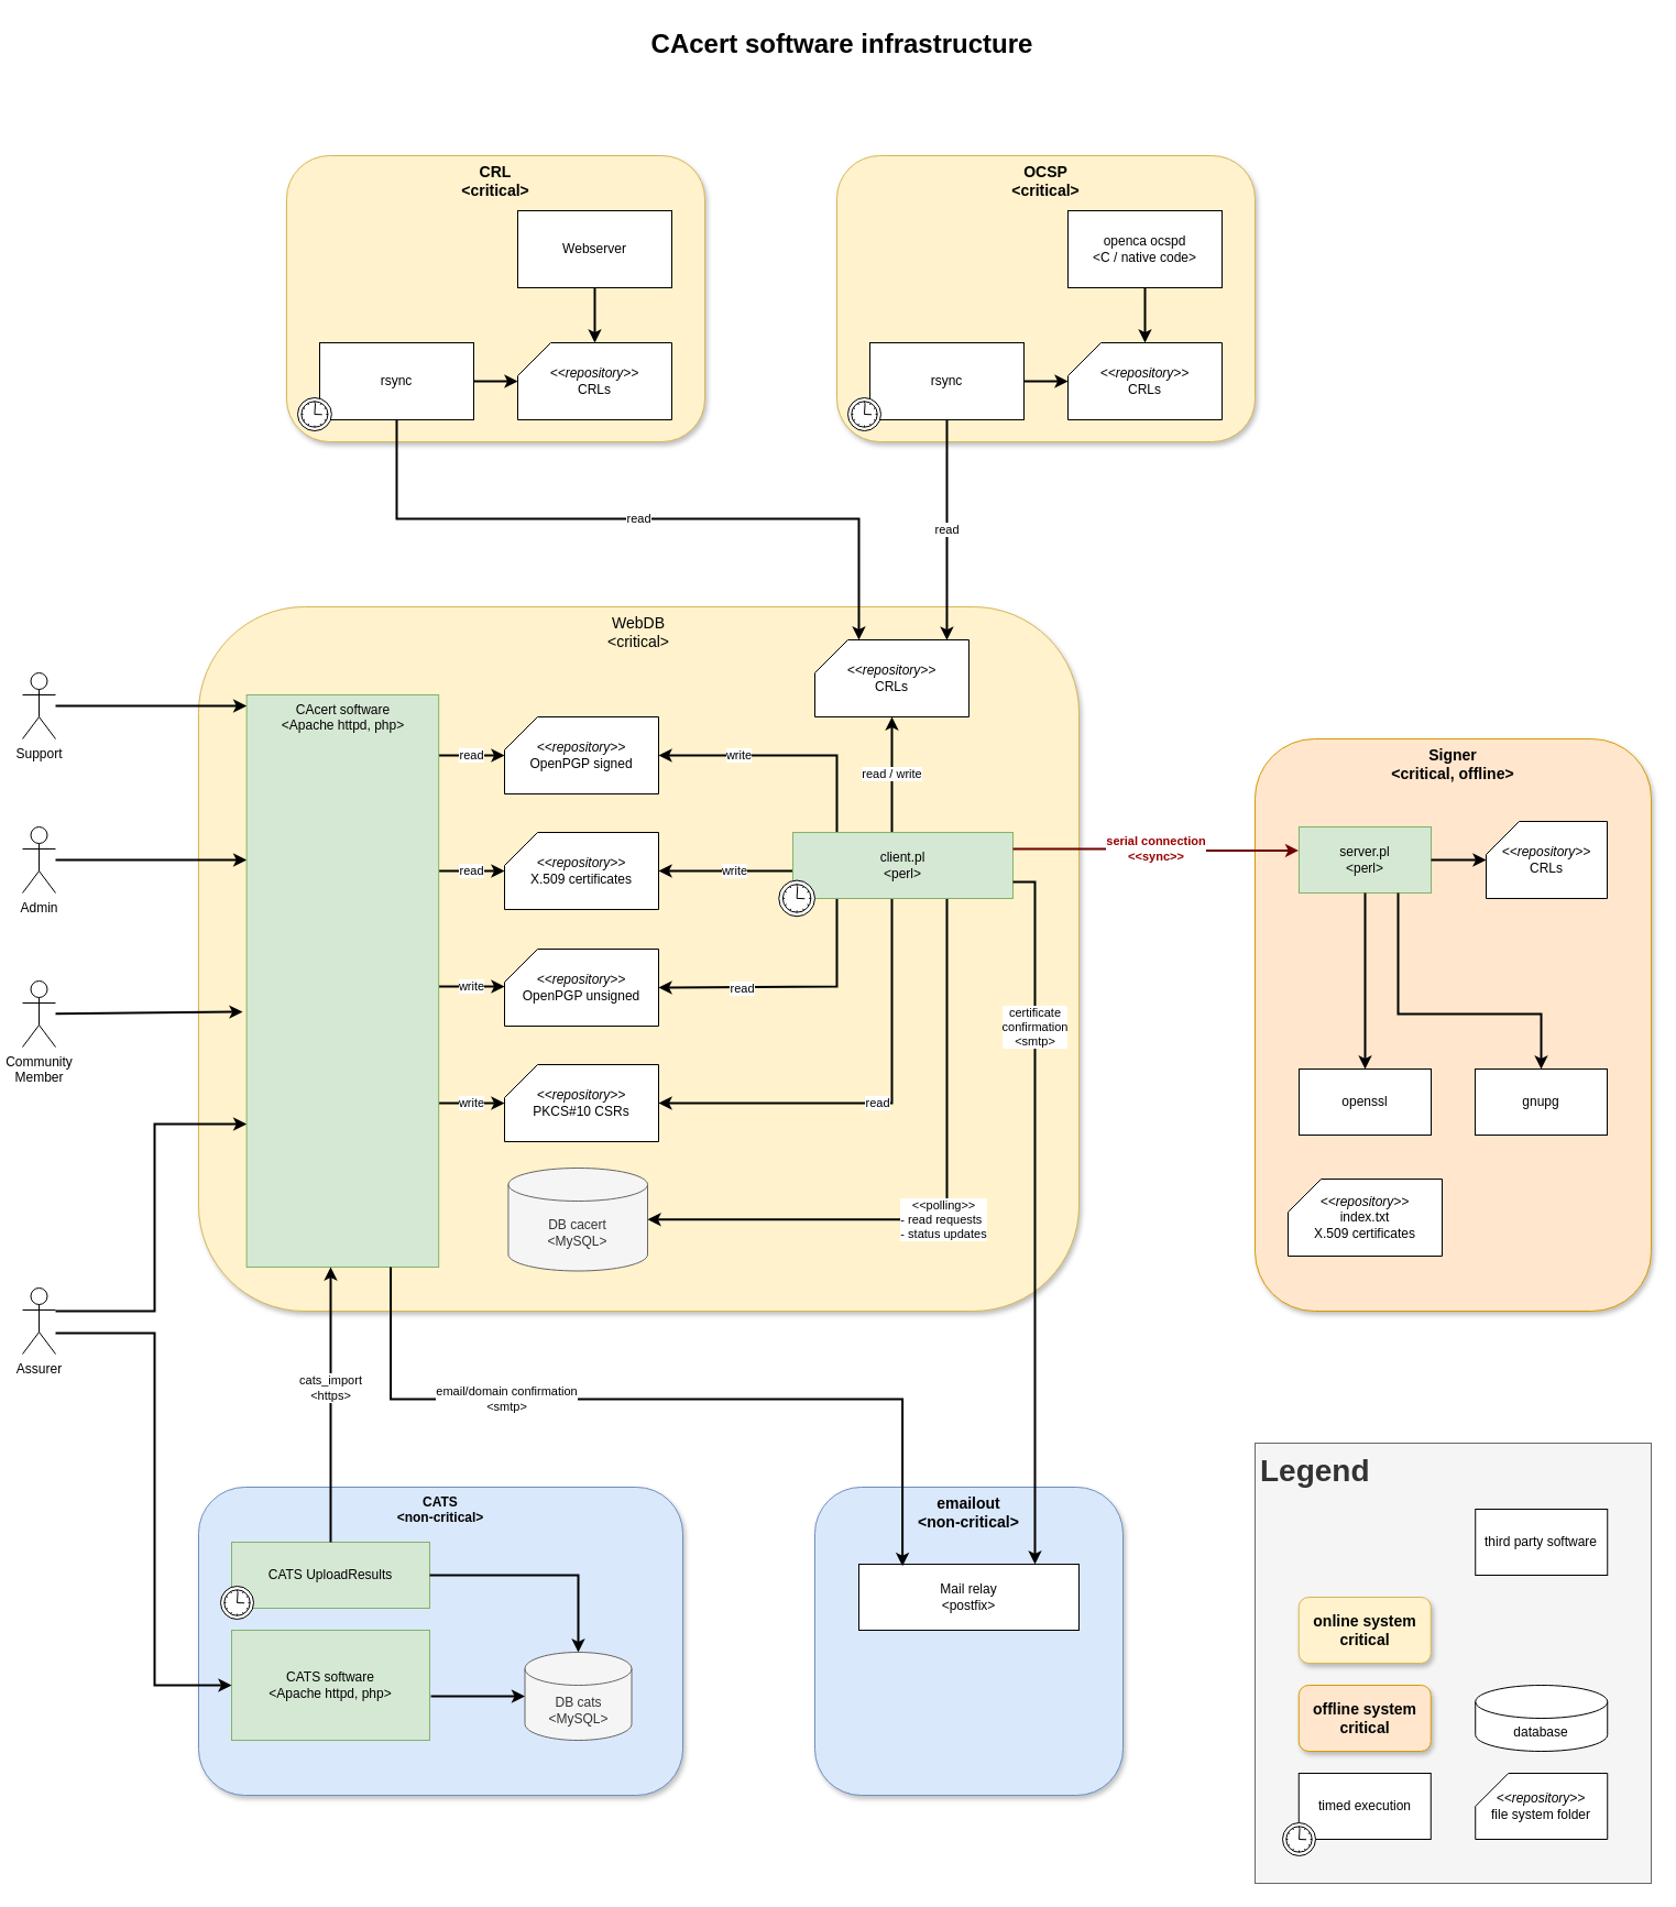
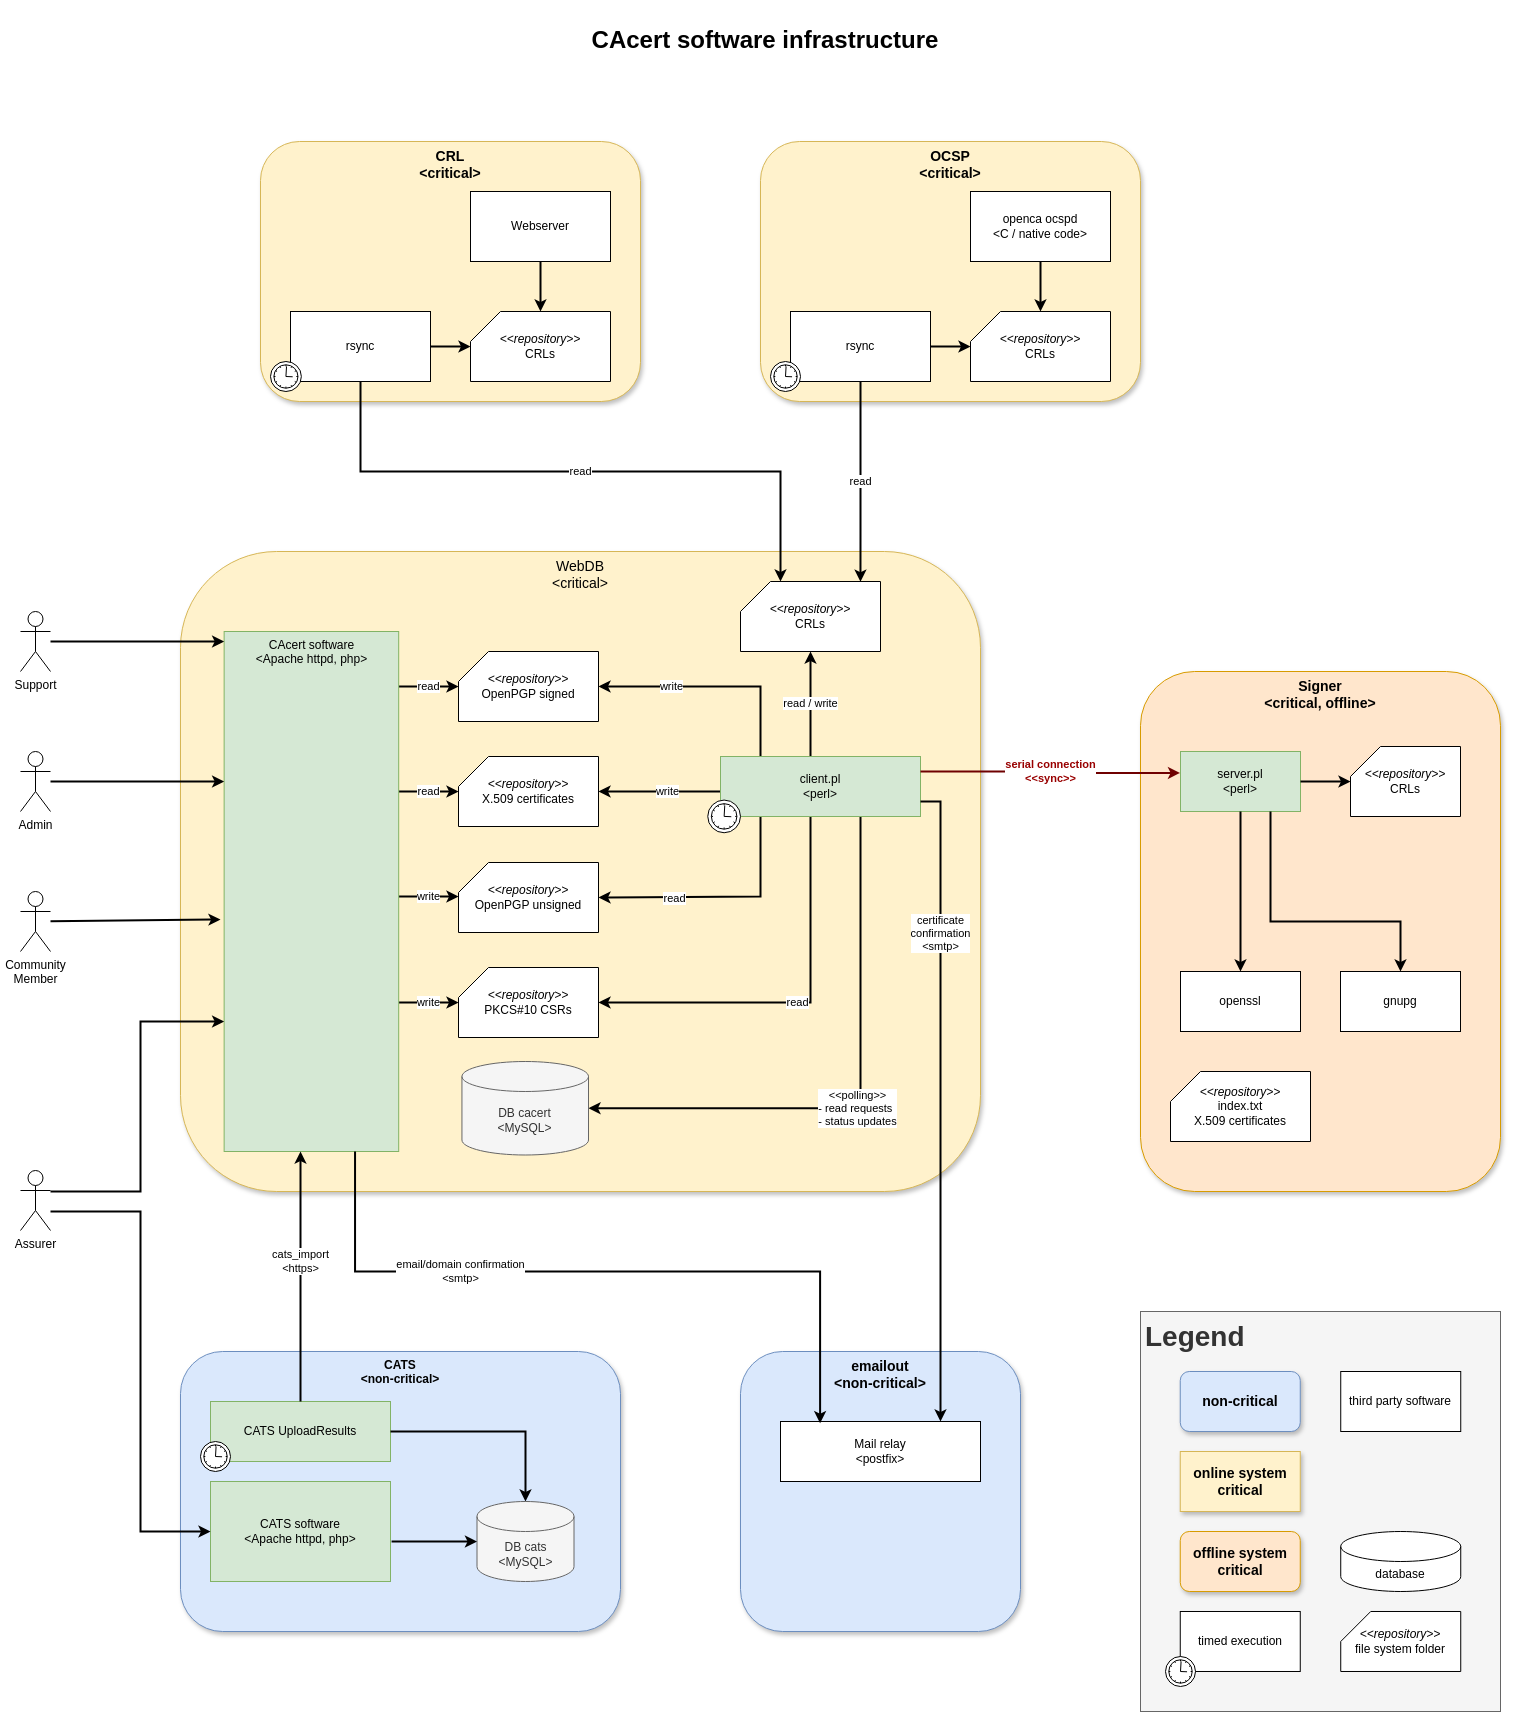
+ <mxCell id="87" value="non-critical" style="rounded=1;whiteSpace=wrap;html=1;strokeColor=#6c8ebf;fillColor=#dae8fc;fontSize=14;fontStyle=1;verticalAlign=middle;shadow=1;" vertex="1" parent="80"><mxGeometry x="14.76" width="120" height="60" as="geometry" /></mxCell>
- <mxCell id="85" value="online system&lt;br style=&quot;font-size: 14px;&quot;&gt;critical" style="whiteSpace=wrap;html=1;strokeColor=#d6b656;fillColor=#fff2cc;verticalAlign=middle;rounded=1;fontSize=14;fontStyle=1;shadow=1;" vertex="1" parent="80"><mxGeometry x="14.762" y="80.0" width="120" height="60" as="geometry" /></mxCell>
+ <mxCell id="85" value="online system&lt;br style=&quot;font-size: 14px;&quot;&gt;critical" style="whiteSpace=wrap;html=1;strokeColor=#d6b656;fillColor=#fff2cc;verticalAlign=middle;fontSize=14;fontStyle=1;shadow=1;rounded=0;" vertex="1" parent="80"><mxGeometry x="14.762" y="80.0" width="120" height="60" as="geometry" /></mxCell>
